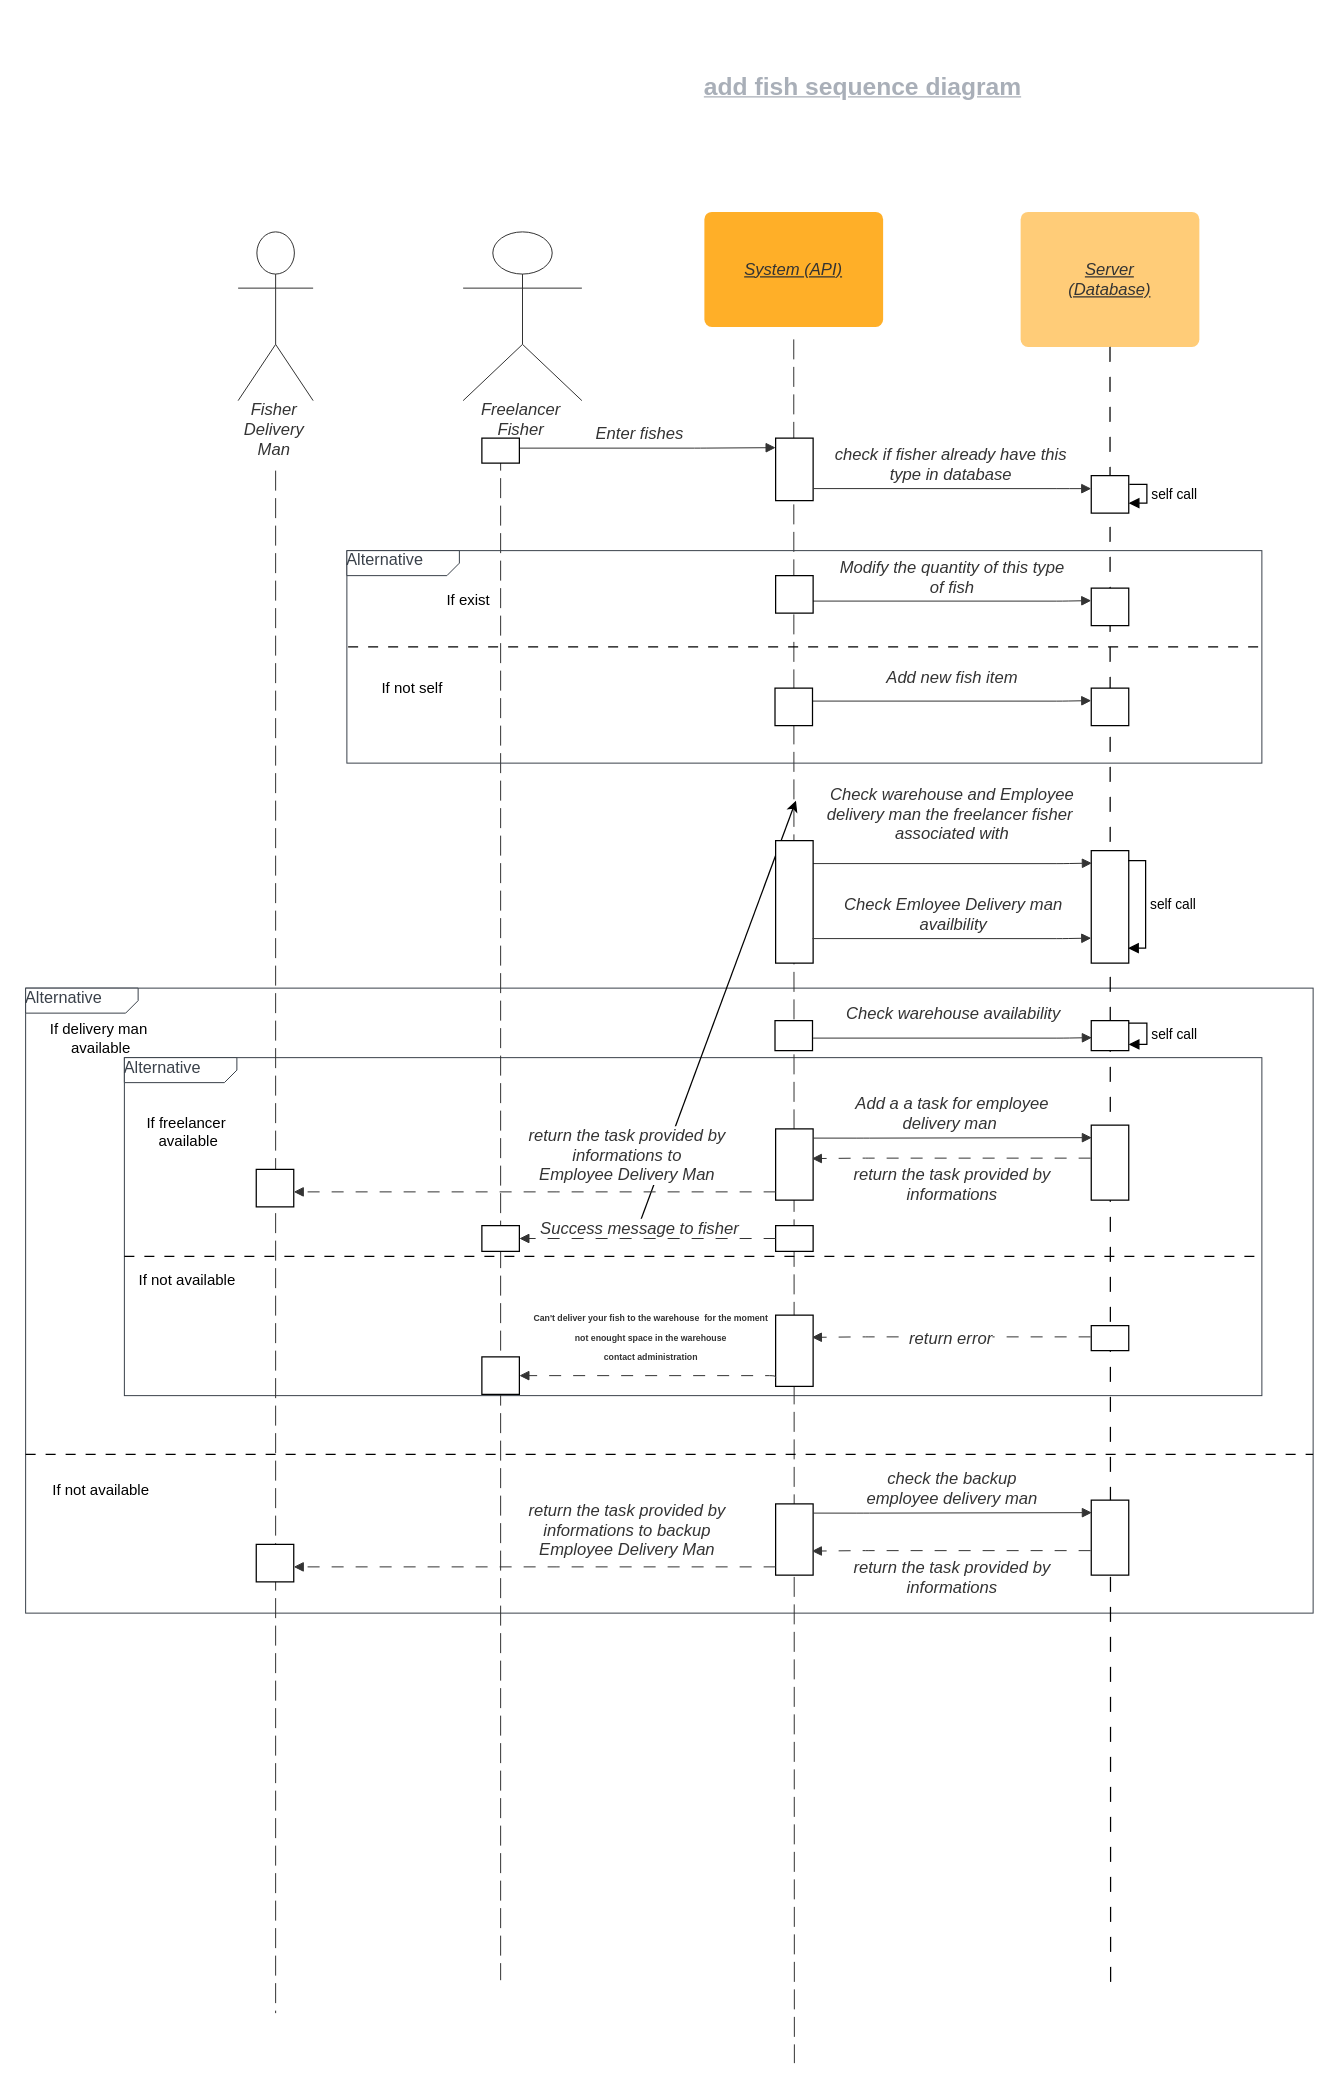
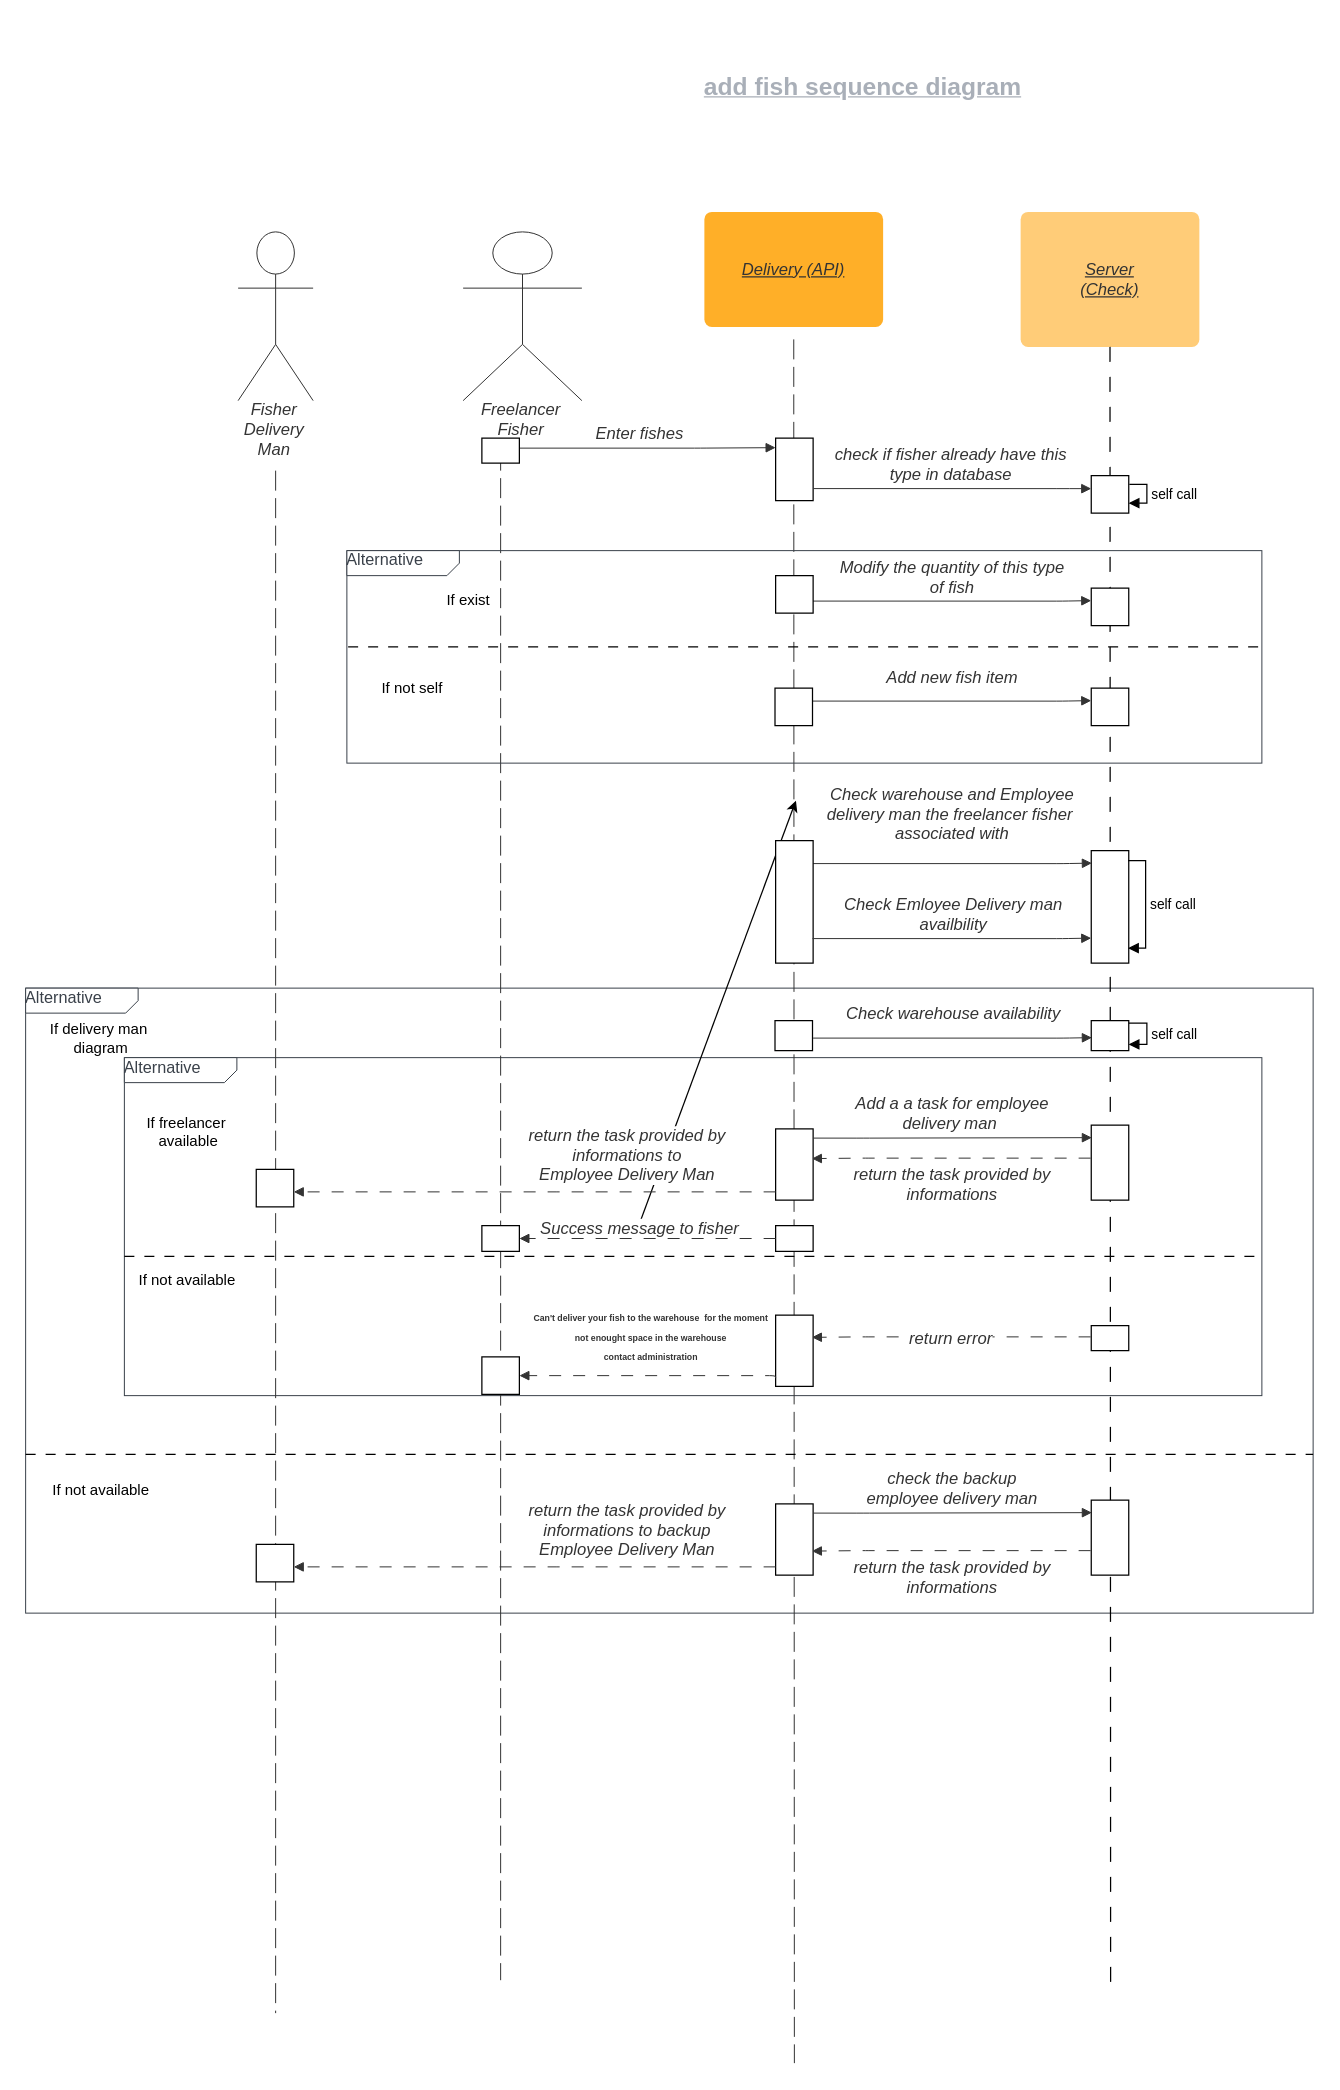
- <mxCell id="5" value="System (API)" style="html=1;overflow=block;blockSpacing=1;whiteSpace=wrap;fontSize=13.3;fontColor=#333333;fontStyle=6;align=center;spacing=0;strokeOpacity=0;fillOpacity=100;rounded=1;absoluteArcSize=1;arcSize=12;fillColor=#ffaf28;strokeWidth=0.8;" parent="1" vertex="1"><mxGeometry x="563" y="169" width="143" height="92" as="geometry" /></mxCell>
+ <mxCell id="5" value="Delivery (API)" style="html=1;overflow=block;blockSpacing=1;whiteSpace=wrap;fontSize=13.3;fontColor=#333333;fontStyle=6;align=center;spacing=0;strokeOpacity=0;fillOpacity=100;rounded=1;absoluteArcSize=1;arcSize=12;fillColor=#ffaf28;strokeWidth=0.8;" parent="1" vertex="1"><mxGeometry x="563" y="169" width="143" height="92" as="geometry" /></mxCell>
- <mxCell id="6" value="Server&#10;(Database)" style="html=1;overflow=block;blockSpacing=1;whiteSpace=wrap;fontSize=13.3;fontColor=#333333;fontStyle=6;align=center;spacing=0;strokeOpacity=0;fillOpacity=100;rounded=1;absoluteArcSize=1;arcSize=12;fillColor=#ffcc78;strokeWidth=0.8;" parent="1" vertex="1"><mxGeometry x="816" y="169" width="143" height="108" as="geometry" /></mxCell>
+ <mxCell id="6" value="Server&#10;(Check)" style="html=1;overflow=block;blockSpacing=1;whiteSpace=wrap;fontSize=13.3;fontColor=#333333;fontStyle=6;align=center;spacing=0;strokeOpacity=0;fillOpacity=100;rounded=1;absoluteArcSize=1;arcSize=12;fillColor=#ffcc78;strokeWidth=0.8;" parent="1" vertex="1"><mxGeometry x="816" y="169" width="143" height="108" as="geometry" /></mxCell>
- <mxCell id="48" value="If delivery man&amp;nbsp;&lt;br&gt;available" style="text;html=1;align=center;verticalAlign=middle;resizable=0;points=[];autosize=1;strokeColor=none;fillColor=none;" vertex="1" parent="1"><mxGeometry x="30" y="810" width="100" height="40" as="geometry" /></mxCell>
+ <mxCell id="48" value="If delivery man&amp;nbsp;&lt;br&gt;diagram" style="text;html=1;align=center;verticalAlign=middle;resizable=0;points=[];autosize=1;strokeColor=none;fillColor=none;" vertex="1" parent="1"><mxGeometry x="30" y="810" width="100" height="40" as="geometry" /></mxCell>
